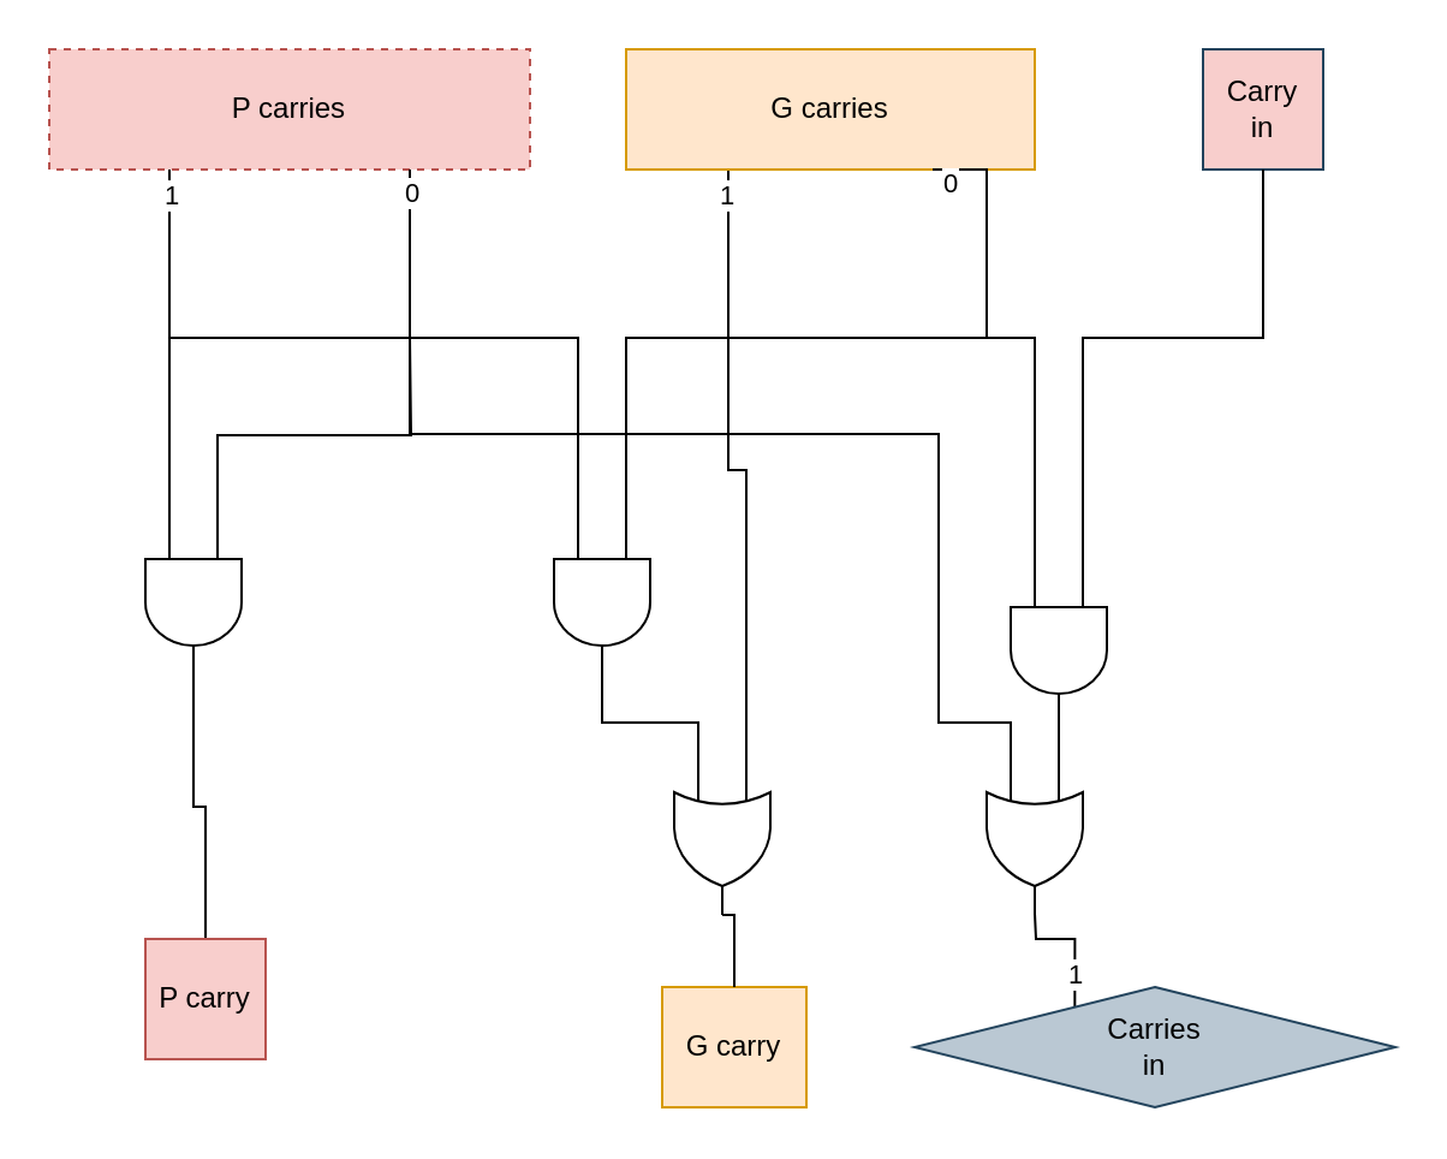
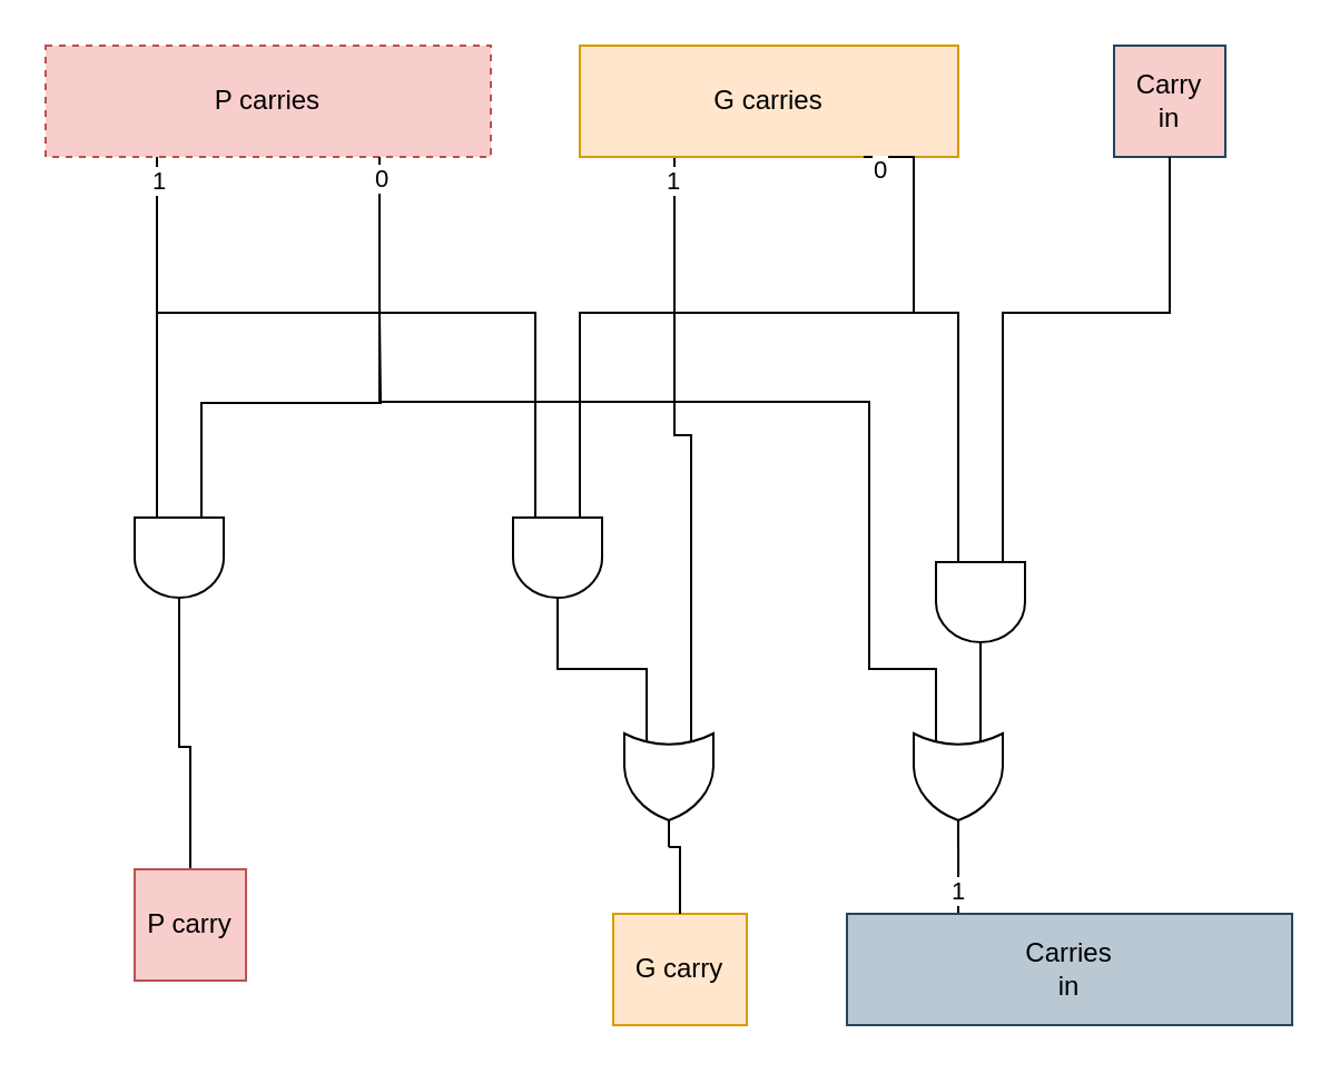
- <mxCell id="5" value="Carries&lt;br&gt;in" style="rhombus;whiteSpace=wrap;html=1;fillColor=#bac8d3;strokeColor=#23445d;" parent="1" vertex="1"><mxGeometry x="380" y="410" width="200" height="50" as="geometry" /></mxCell>
+ <mxCell id="5" value="Carries&lt;br&gt;in" style="rounded=0;whiteSpace=wrap;html=1;fillColor=#bac8d3;strokeColor=#23445d;" parent="1" vertex="1"><mxGeometry x="380" y="410" width="200" height="50" as="geometry" /></mxCell>
